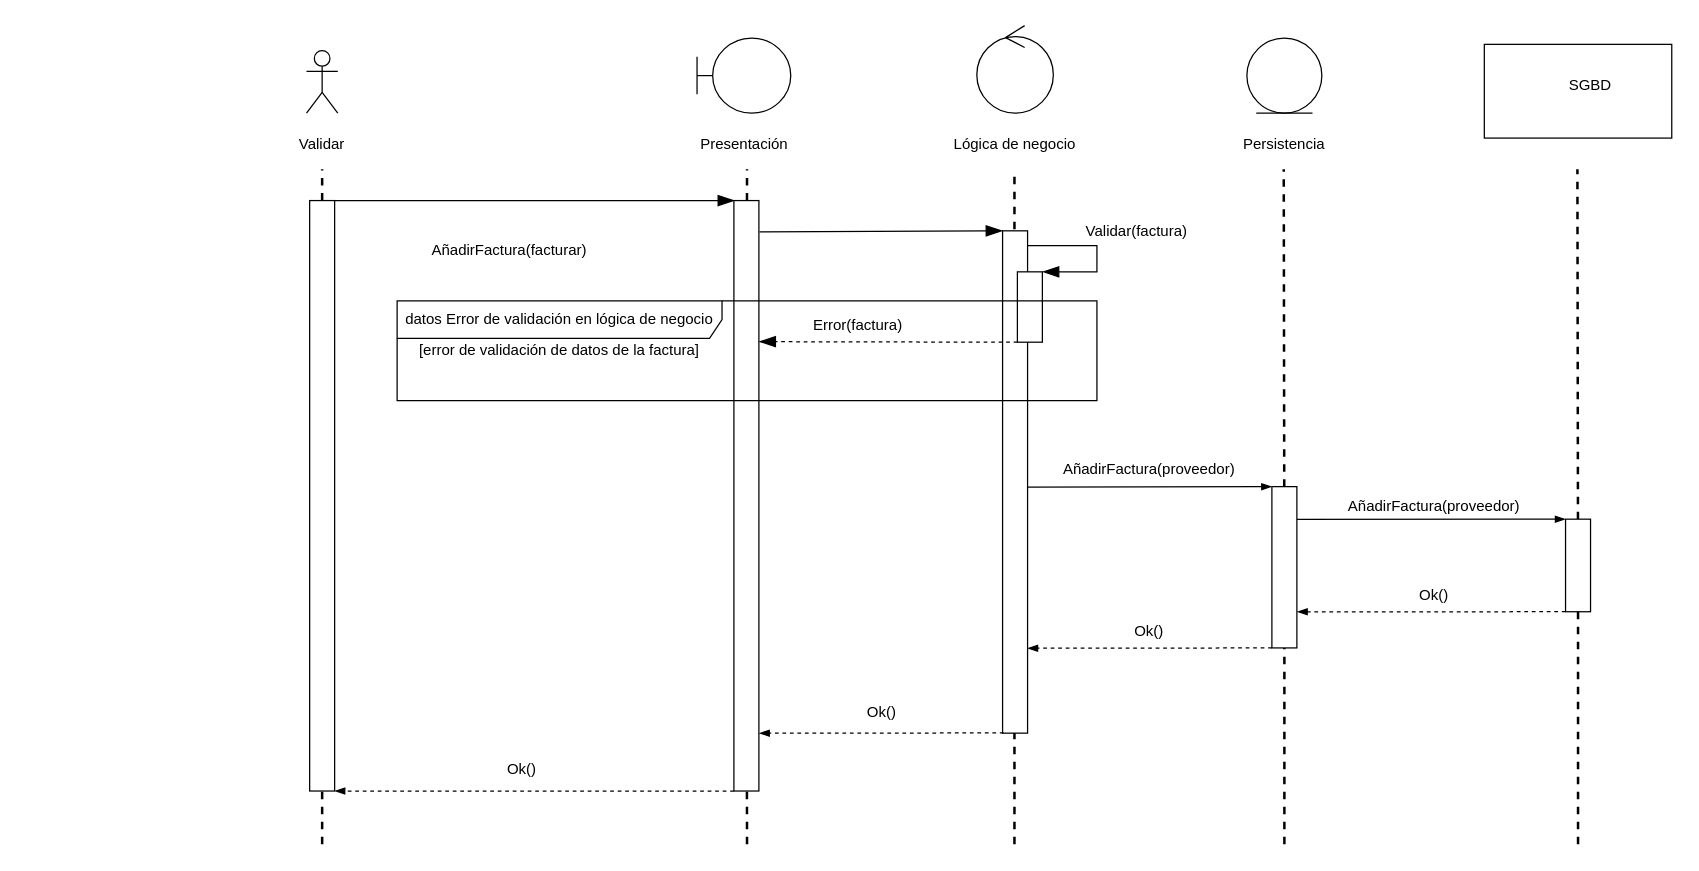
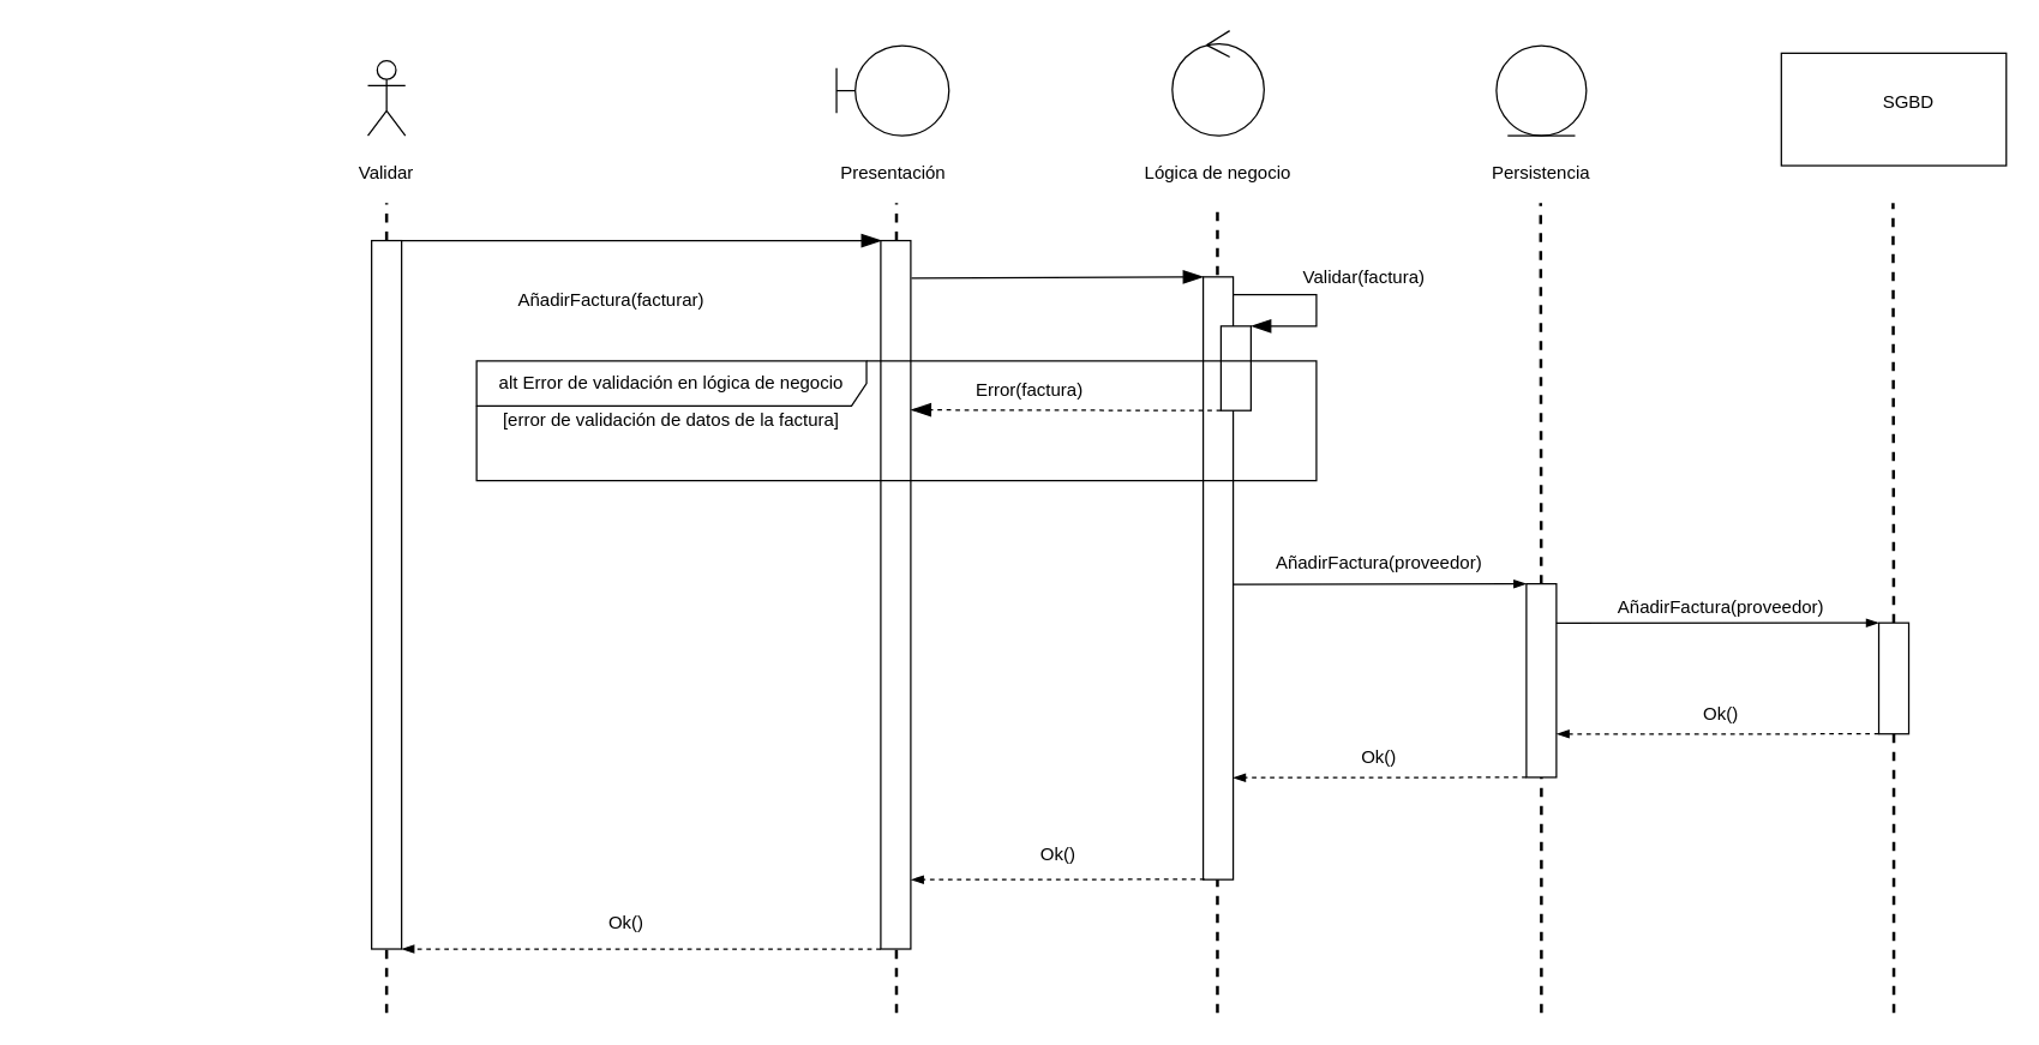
- <mxCell id="35" value="datos Error de validación en lógica de negocio" style="shape=umlFrame;whiteSpace=wrap;html=1;width=260;height=30;" parent="1" vertex="1"><mxGeometry y="240.29" width="560" height="79.81" as="geometry" x="317" /></mxCell>
+ <mxCell id="35" value="alt Error de validación en lógica de negocio" style="shape=umlFrame;whiteSpace=wrap;html=1;width=260;height=30;" parent="1" vertex="1"><mxGeometry y="240.29" width="560" height="79.81" as="geometry" x="317" /></mxCell>
